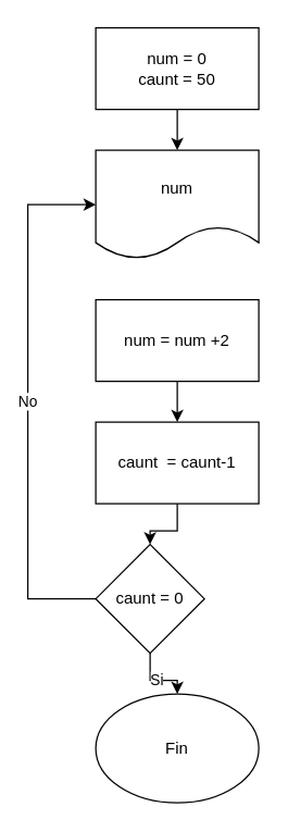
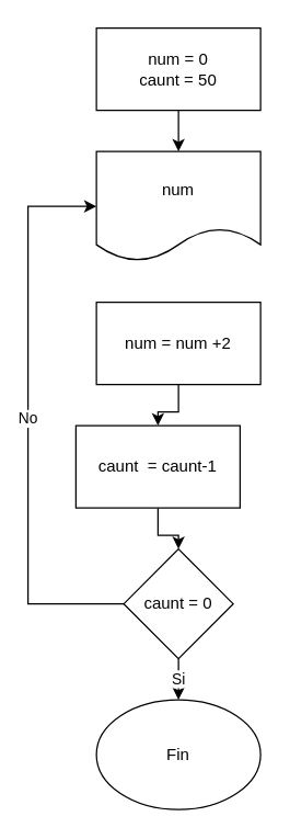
- <mxCell id="8" value="caunt&amp;nbsp; = caunt-1" style="rounded=0;whiteSpace=wrap;html=1;" vertex="1" parent="1"><mxGeometry x="70" y="310" width="120" height="60" as="geometry" /></mxCell>
+ <mxCell id="8" value="caunt&amp;nbsp; = caunt-1" style="rounded=0;whiteSpace=wrap;html=1;" vertex="1" parent="1"><mxGeometry x="55" y="310" width="120" height="60" as="geometry" /></mxCell>
- <mxCell id="11" value="caunt = 0" style="rhombus;whiteSpace=wrap;html=1;" vertex="1" parent="1"><mxGeometry x="70" y="400" width="80" height="80" as="geometry" /></mxCell>
+ <mxCell id="11" value="caunt = 0" style="rhombus;whiteSpace=wrap;html=1;" vertex="1" parent="1"><mxGeometry x="90" y="400" width="80" height="80" as="geometry" /></mxCell>
